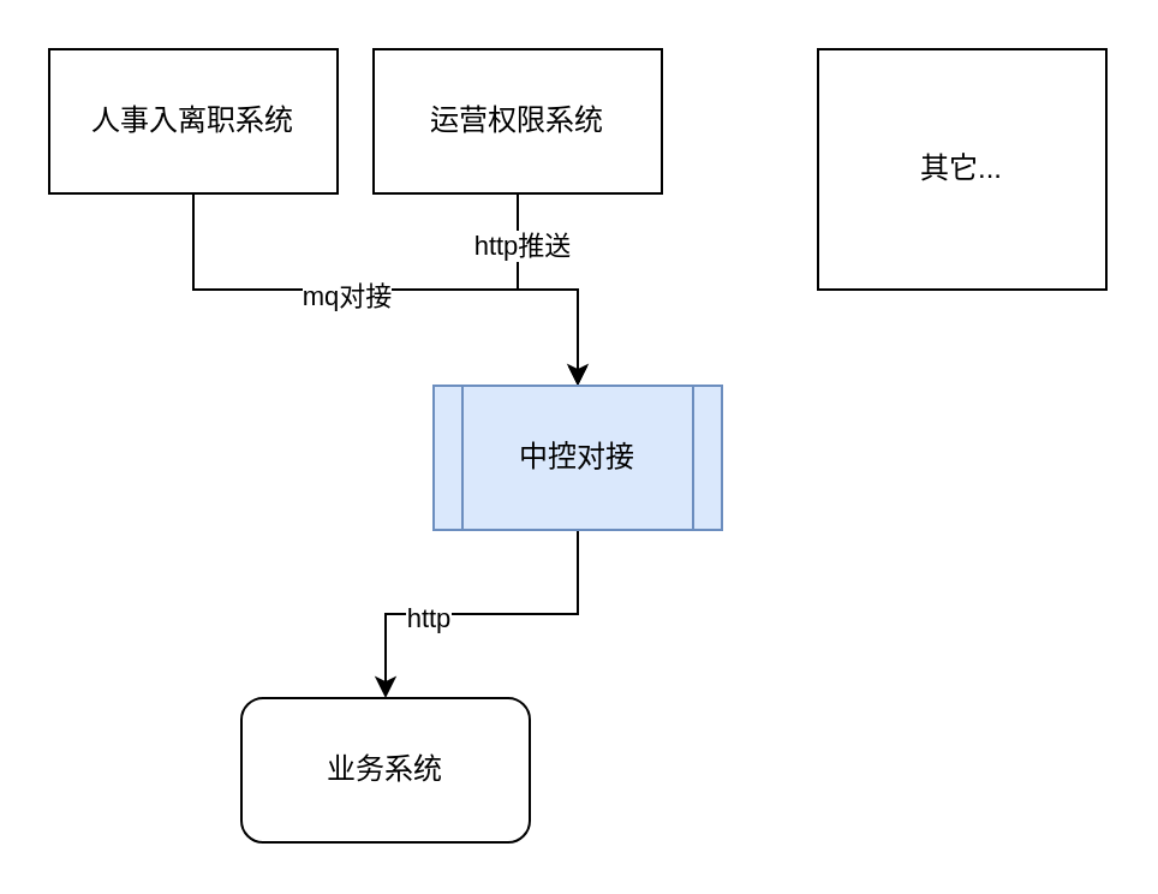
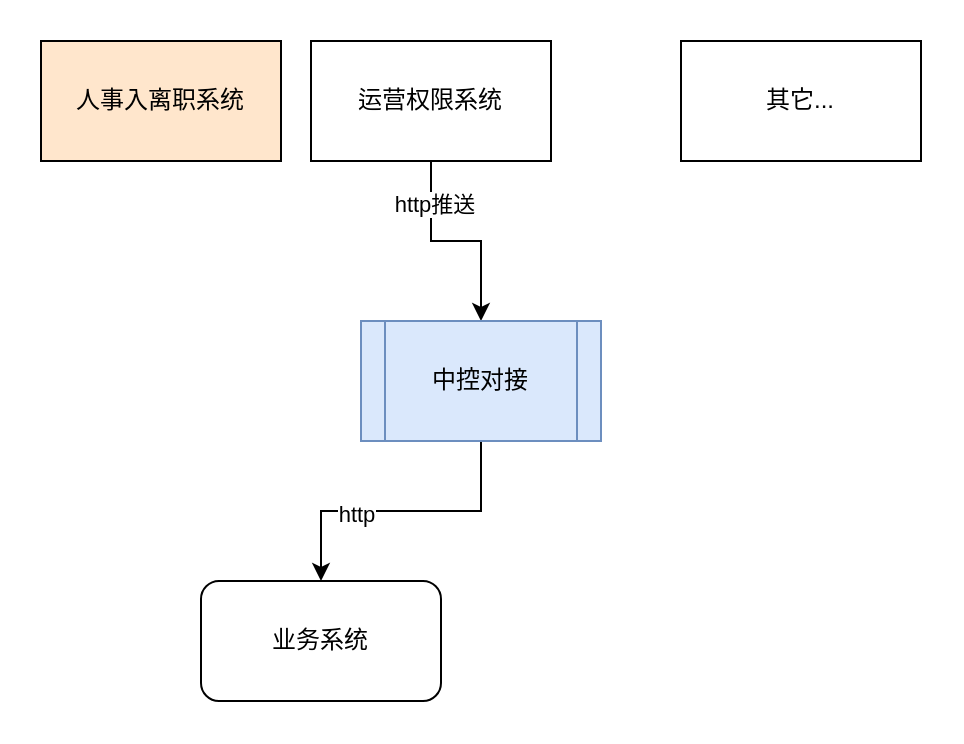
- <mxCell id="4" value="人事入离职系统" style="rounded=0;whiteSpace=wrap;html=1;" parent="1" vertex="1"><mxGeometry x="20" y="20" width="120" height="60" as="geometry" /></mxCell>
+ <mxCell id="4" value="人事入离职系统" style="rounded=0;whiteSpace=wrap;html=1;fillColor=#ffe6cc;" parent="1" vertex="1"><mxGeometry x="20" y="20" width="120" height="60" as="geometry" /></mxCell>
- <mxCell id="8" value="其它..." style="rounded=0;whiteSpace=wrap;html=1;" vertex="1" parent="1"><mxGeometry x="340" y="20" width="120" height="100" as="geometry" /></mxCell>
+ <mxCell id="8" value="其它..." style="rounded=0;whiteSpace=wrap;html=1;" vertex="1" parent="1"><mxGeometry x="340" y="20" width="120" height="60" as="geometry" /></mxCell>
- <mxCell id="5" style="edgeStyle=orthogonalEdgeStyle;rounded=0;orthogonalLoop=1;jettySize=auto;html=1;exitX=0.5;exitY=1;exitDx=0;exitDy=0;endArrow=open;" edge="1" parent="1" source="7" target="11"><mxGeometry relative="1" as="geometry" /></mxCell>
+ <mxCell id="5" style="edgeStyle=orthogonalEdgeStyle;rounded=0;orthogonalLoop=1;jettySize=auto;html=1;exitX=0.5;exitY=1;exitDx=0;exitDy=0;" edge="1" parent="1" source="7" target="11"><mxGeometry relative="1" as="geometry" /></mxCell>
- <mxCell id="2" style="edgeStyle=orthogonalEdgeStyle;rounded=0;orthogonalLoop=1;jettySize=auto;html=1;exitX=0.5;exitY=1;exitDx=0;exitDy=0;entryX=0.5;entryY=0;entryDx=0;entryDy=0;" edge="1" parent="1" source="4" target="11"><mxGeometry relative="1" as="geometry" /></mxCell>
- <mxCell id="3" value="mq对接" style="edgeLabel;html=1;align=center;verticalAlign=middle;resizable=0;points=[];" vertex="1" connectable="0" parent="2"><mxGeometry x="-0.142" y="-2" relative="1" as="geometry"><mxPoint as="offset" /></mxGeometry></mxCell>
